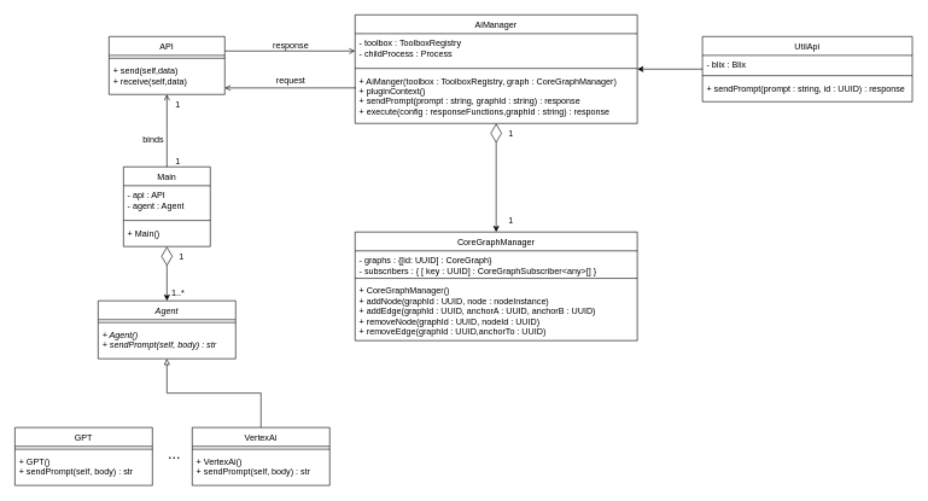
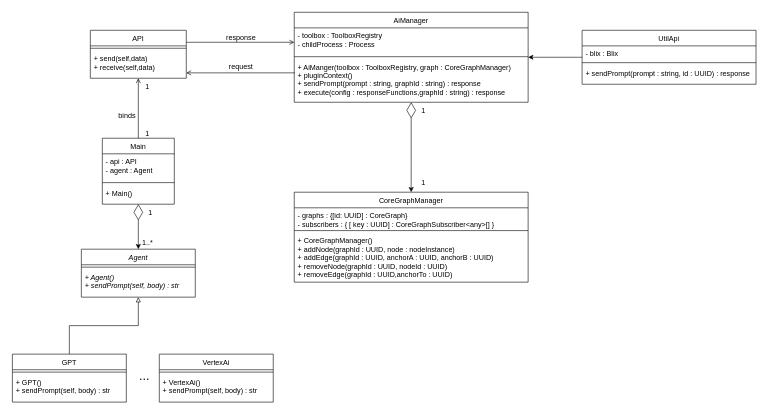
+ <mxCell id="35" style="edgeStyle=orthogonalEdgeStyle;rounded=0;orthogonalLoop=1;jettySize=auto;html=1;endArrow=block;endFill=0;" parent="1" source="36" target="30" edge="1"><mxGeometry relative="1" as="geometry" /></mxCell>
- <mxCell id="39" style="edgeStyle=orthogonalEdgeStyle;rounded=0;orthogonalLoop=1;jettySize=auto;html=1;endArrow=block;endFill=0;" parent="1" source="40" target="30" edge="1"><mxGeometry relative="1" as="geometry" /></mxCell>
